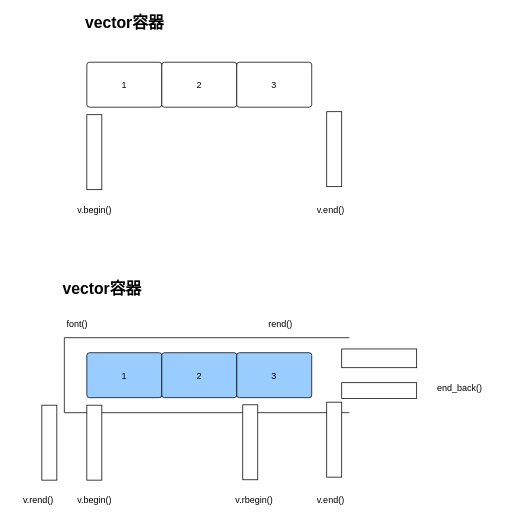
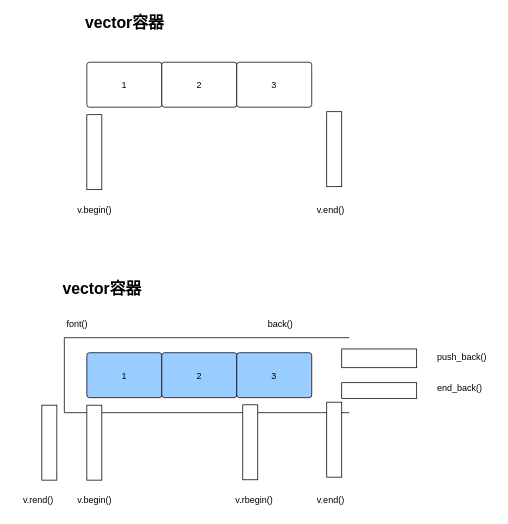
- <mxCell id="27" value="rend()" style="text;html=1;align=center;verticalAlign=middle;resizable=0;points=[];autosize=1;" vertex="1" parent="1"><mxGeometry x="348" y="422" width="50" height="20" as="geometry" /></mxCell>
+ <mxCell id="27" value="back()" style="text;html=1;align=center;verticalAlign=middle;resizable=0;points=[];autosize=1;" vertex="1" parent="1"><mxGeometry x="348" y="422" width="50" height="20" as="geometry" /></mxCell>
+ <mxCell id="22" value="push_back()" style="text;html=1;align=center;verticalAlign=middle;resizable=0;points=[];autosize=1;" vertex="1" parent="1"><mxGeometry x="575" y="466" width="80" height="20" as="geometry" /></mxCell>
